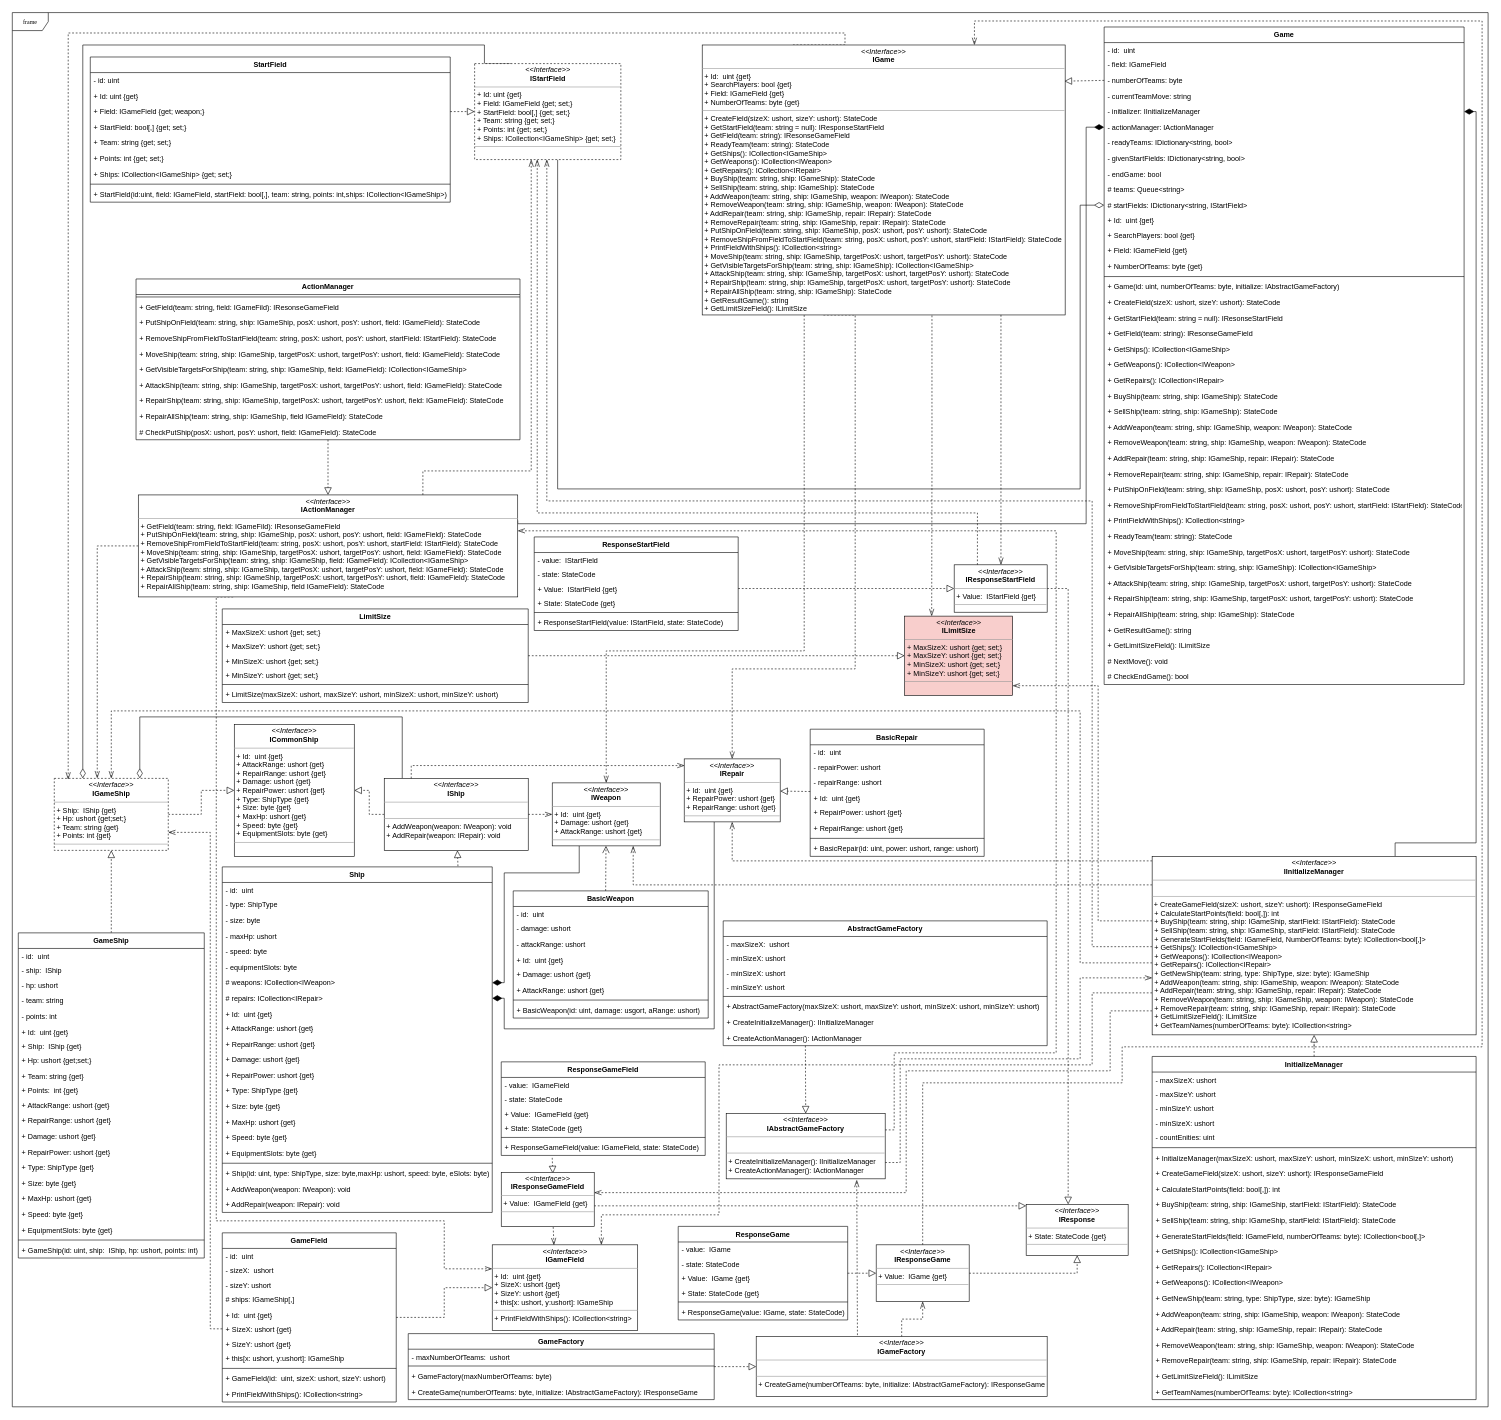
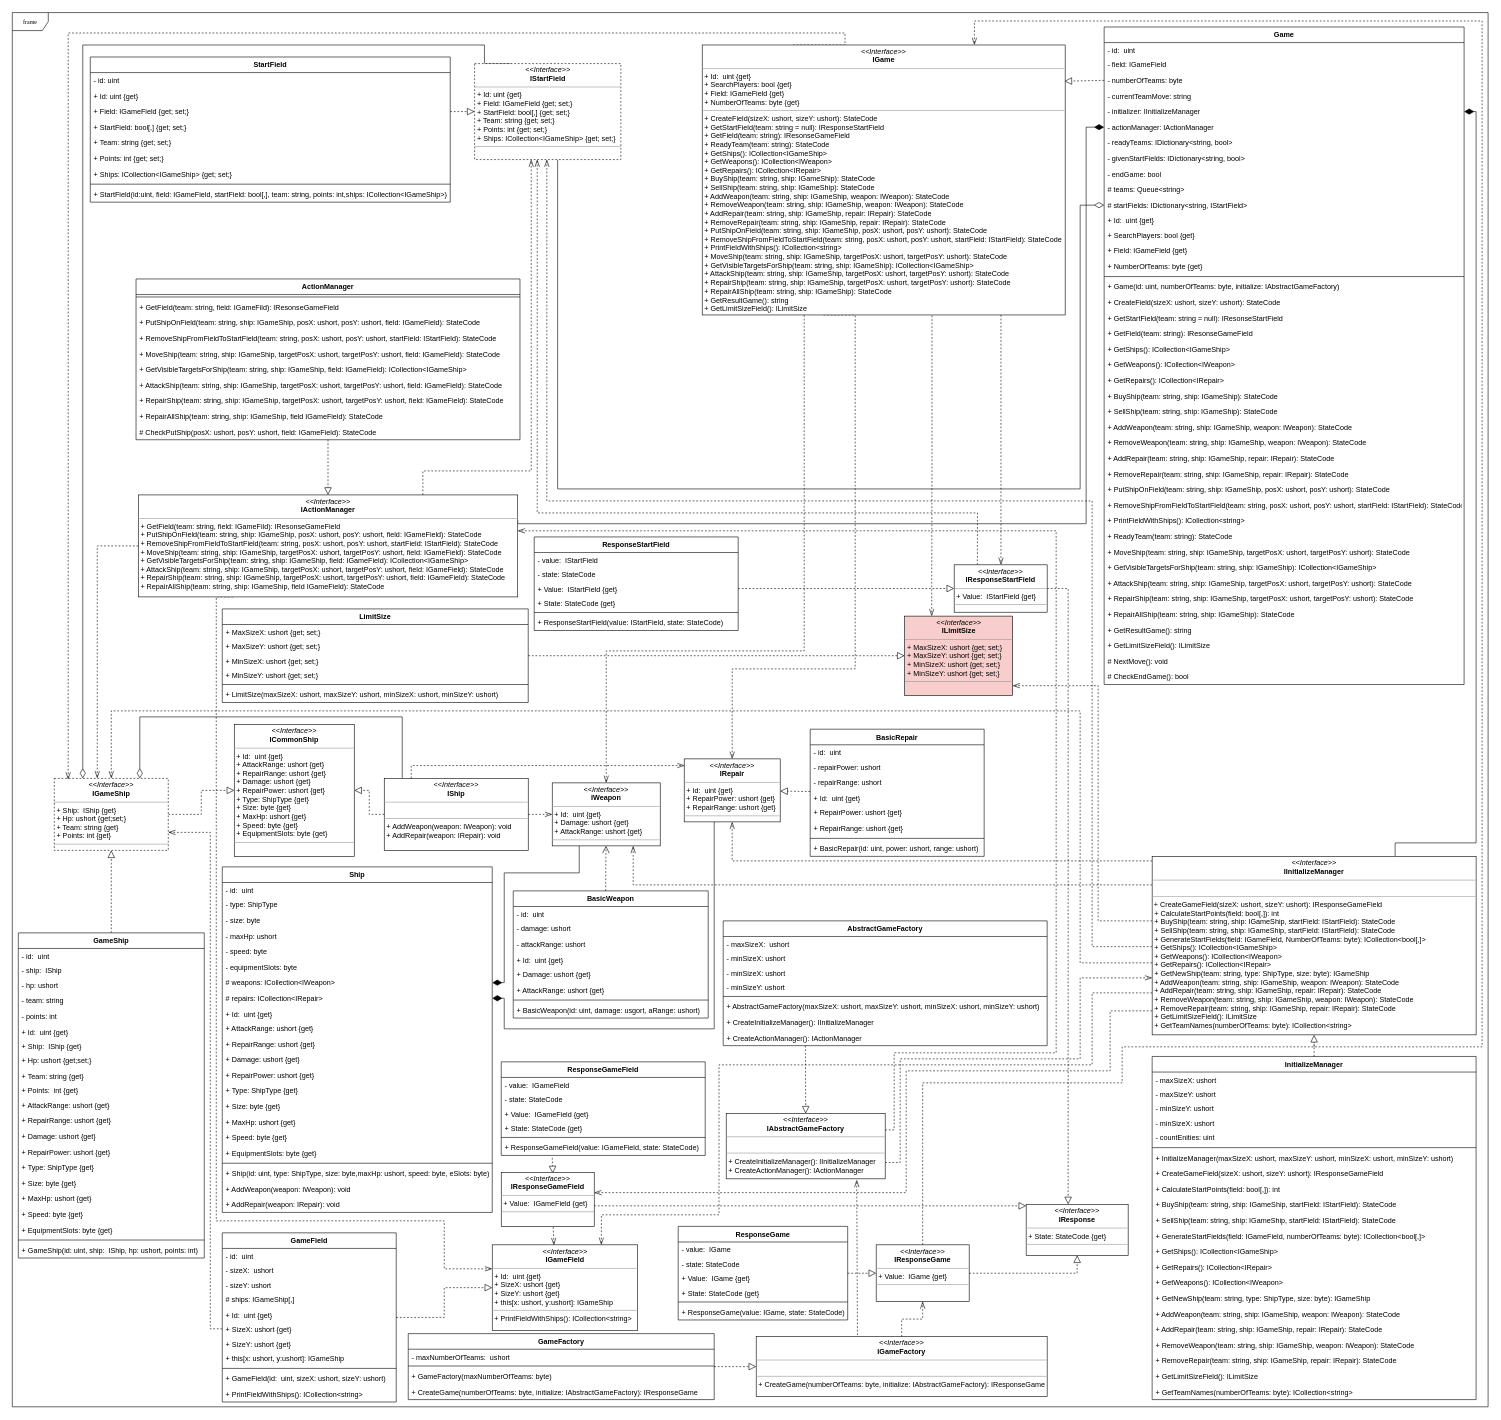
- <mxCell id="224" value="+ Field: IGameField {get; weapon;}" style="text;strokeColor=none;fillColor=none;align=left;verticalAlign=top;spacingLeft=4;spacingRight=4;overflow=hidden;rotatable=0;points=[[0,0.5],[1,0.5]];portConstraint=eastwest;" parent="221" vertex="1"><mxGeometry y="78" width="600" height="26" as="geometry" /></mxCell>
+ <mxCell id="224" value="+ Field: IGameField {get; set;}" style="text;strokeColor=none;fillColor=none;align=left;verticalAlign=top;spacingLeft=4;spacingRight=4;overflow=hidden;rotatable=0;points=[[0,0.5],[1,0.5]];portConstraint=eastwest;" parent="221" vertex="1"><mxGeometry y="78" width="600" height="26" as="geometry" /></mxCell>
- <mxCell id="18" value="" style="rounded=0;orthogonalLoop=1;jettySize=auto;html=1;dashed=1;endArrow=block;endFill=0;endSize=10;exitX=0.873;exitY=-0.002;exitDx=0;exitDy=0;exitPerimeter=0;" parent="1" source="19" target="92" edge="1"><mxGeometry relative="1" as="geometry"><mxPoint x="1170" y="1530" as="targetPoint" /></mxGeometry></mxCell>
